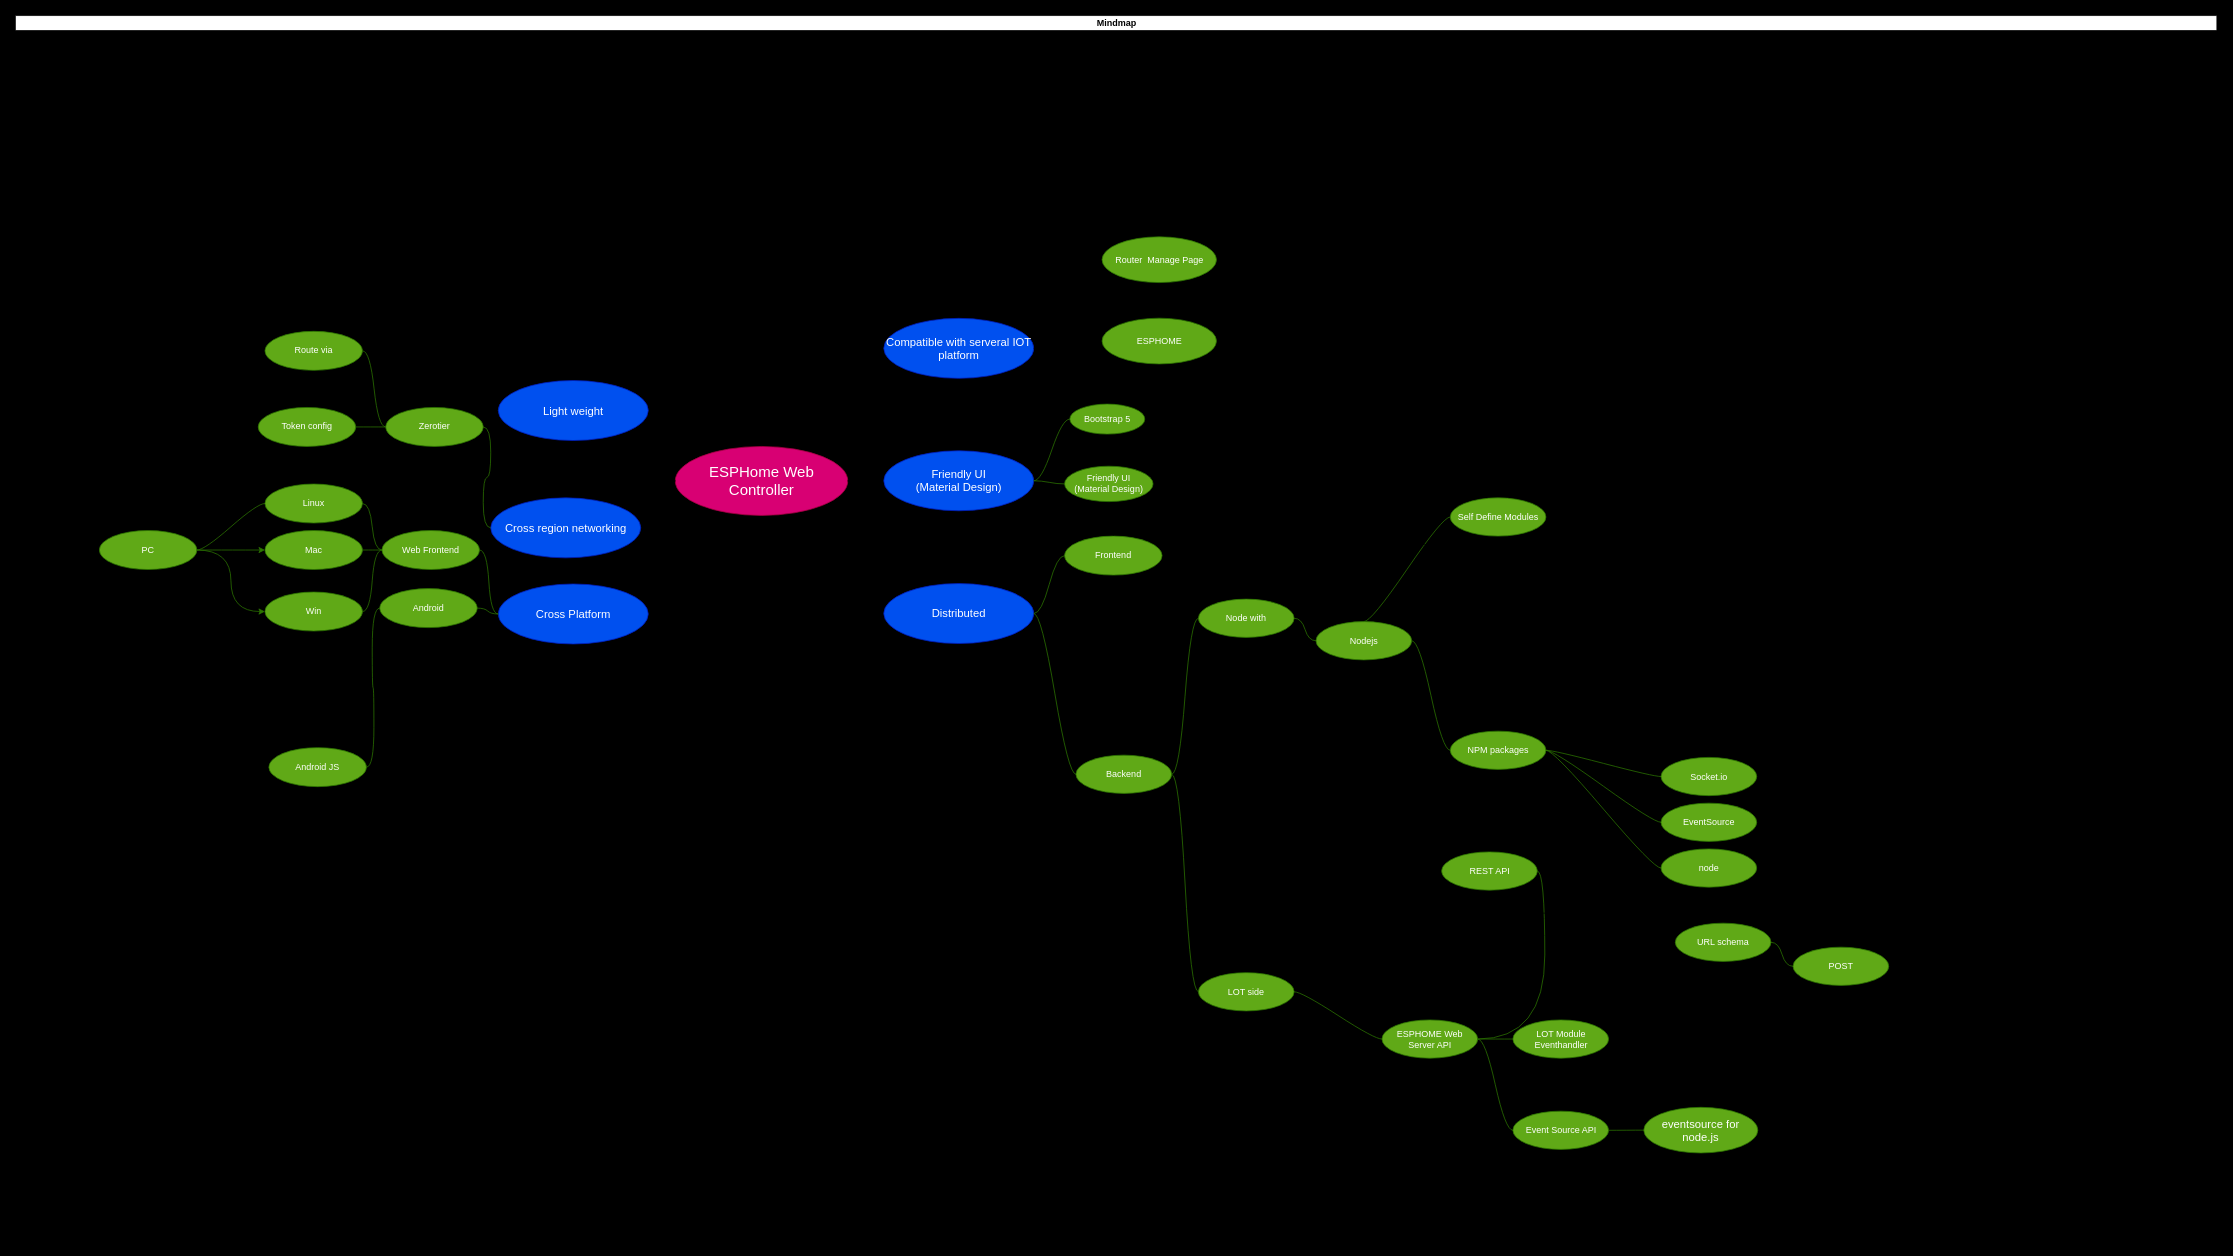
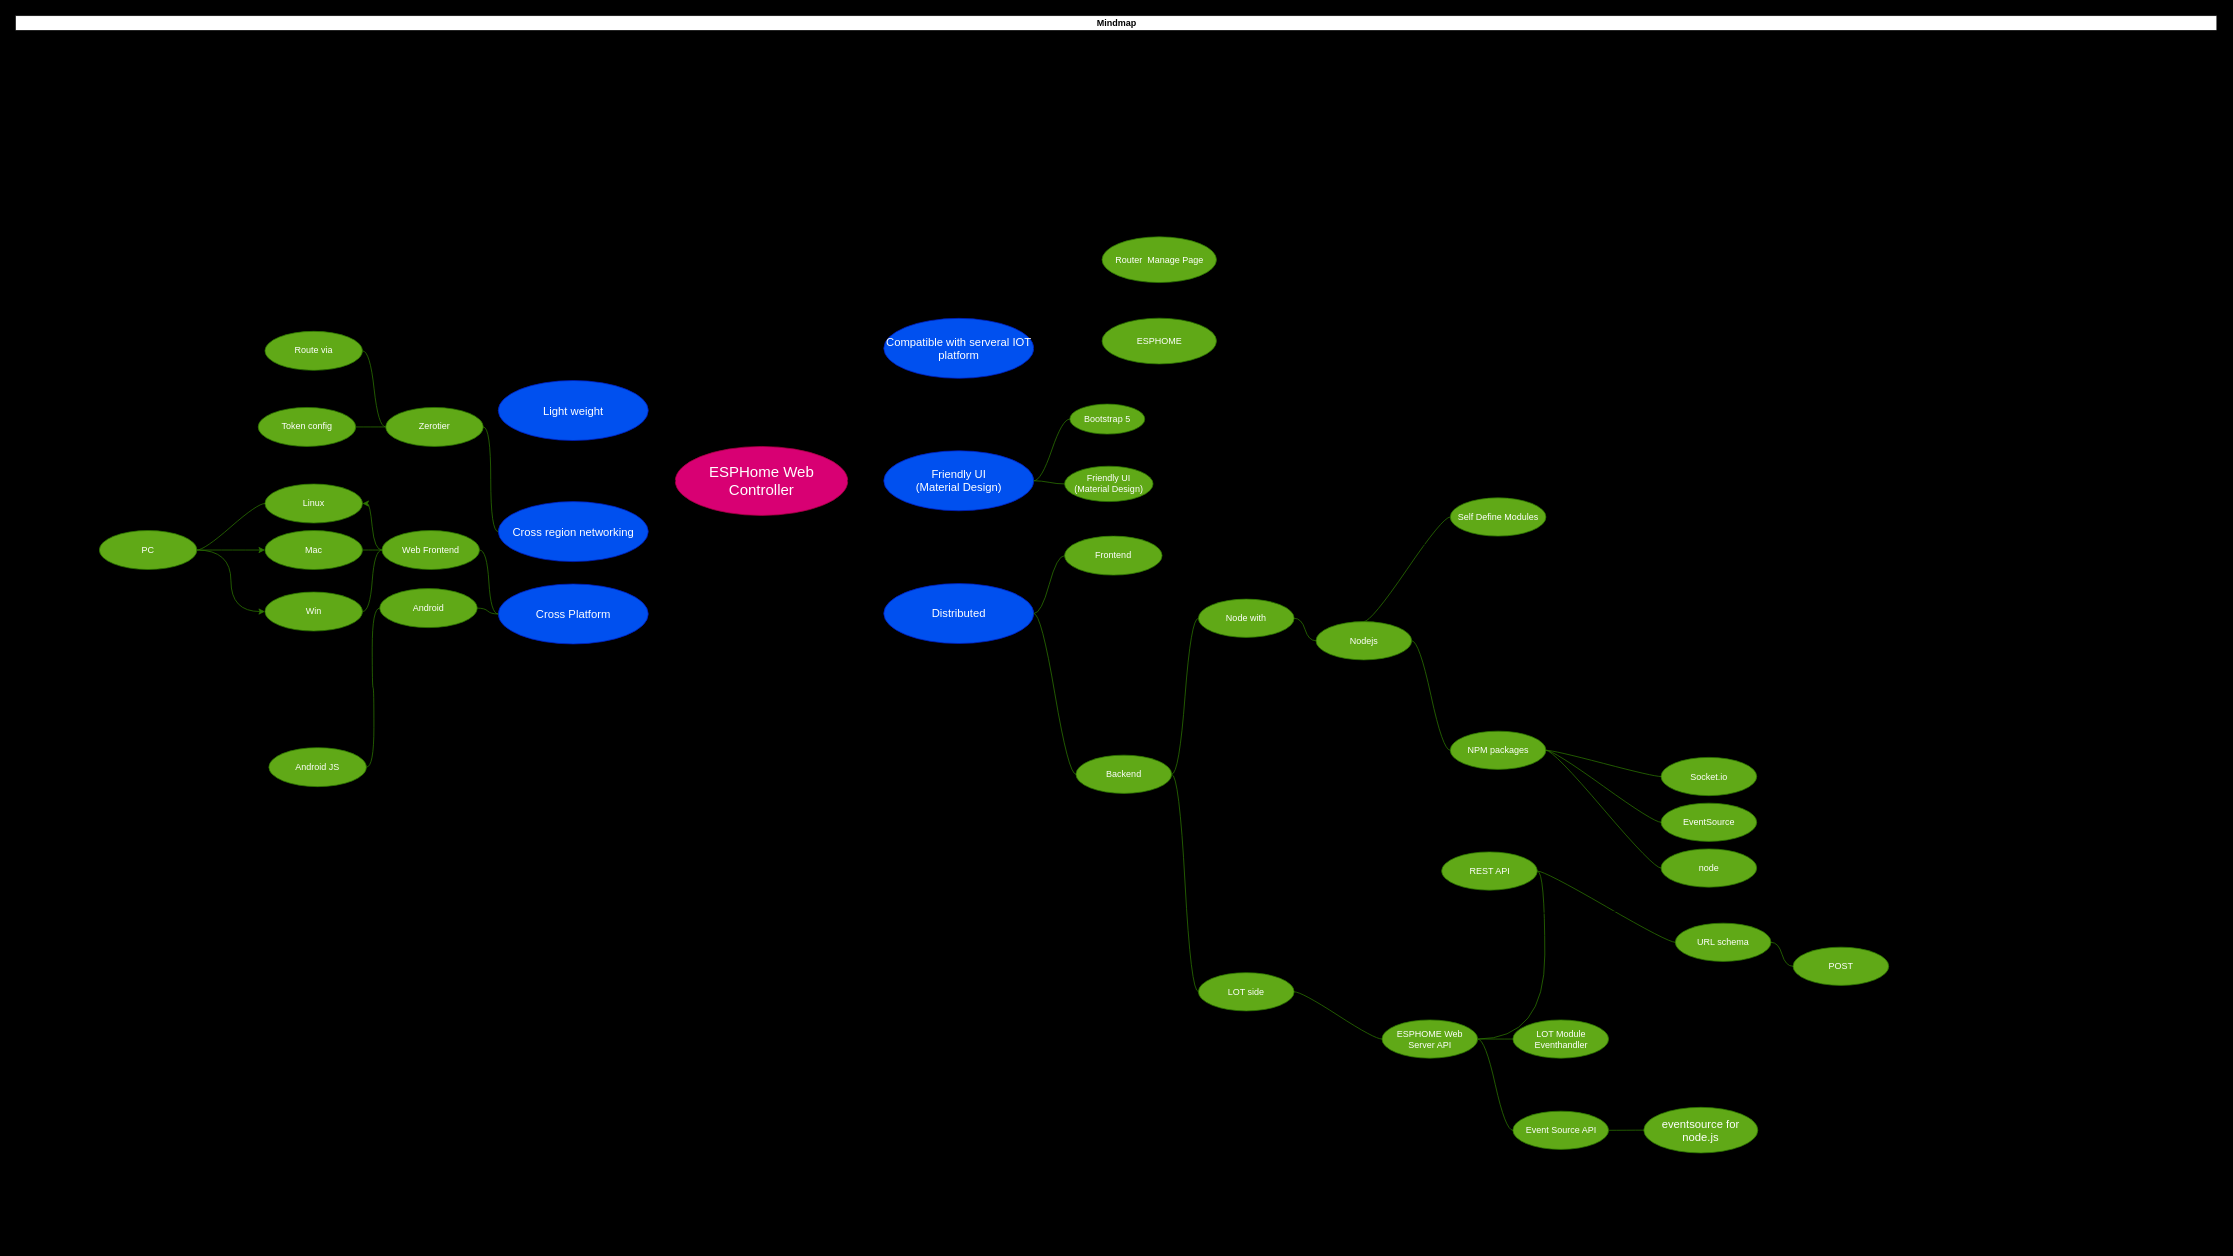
- <mxCell id="24" value="" style="edgeStyle=entityRelationEdgeStyle;html=1;startArrow=none;endArrow=none;segment=10;curved=1;fillColor=#60a917;strokeColor=#2D7600;" parent="2" source="23" target="25" edge="1"><mxGeometry relative="1" as="geometry"><mxPoint x="-707.25" y="-239.45" as="sourcePoint" /></mxGeometry></mxCell>
+ <mxCell id="24" value="" style="edgeStyle=entityRelationEdgeStyle;html=1;startArrow=none;endArrow=classic;segment=10;curved=1;fillColor=#60a917;strokeColor=#2D7600;" parent="2" source="23" target="25" edge="1"><mxGeometry relative="1" as="geometry"><mxPoint x="-707.25" y="-239.45" as="sourcePoint" /></mxGeometry></mxCell>
- <mxCell id="9" value="Cross region networking" style="ellipse;whiteSpace=wrap;html=1;align=center;treeFolding=1;treeMoving=1;newEdgeStyle={&quot;edgeStyle&quot;:&quot;entityRelationEdgeStyle&quot;,&quot;startArrow&quot;:&quot;none&quot;,&quot;endArrow&quot;:&quot;none&quot;,&quot;segment&quot;:10,&quot;curved&quot;:1};shadow=0;labelBackgroundColor=#;fillColor=#0050ef;fontColor=#ffffff;strokeColor=#001DBC;flipH=1;flipV=1;aspect=fixed;fontSize=15;" parent="2" vertex="1"><mxGeometry x="633.75" y="643" width="200" height="80" as="geometry" /></mxCell>
+ <mxCell id="9" value="Cross region networking" style="ellipse;whiteSpace=wrap;html=1;align=center;treeFolding=1;treeMoving=1;newEdgeStyle={&quot;edgeStyle&quot;:&quot;entityRelationEdgeStyle&quot;,&quot;startArrow&quot;:&quot;none&quot;,&quot;endArrow&quot;:&quot;none&quot;,&quot;segment&quot;:10,&quot;curved&quot;:1};shadow=0;labelBackgroundColor=#;fillColor=#0050ef;fontColor=#ffffff;strokeColor=#001DBC;flipH=1;flipV=1;aspect=fixed;fontSize=15;" parent="2" vertex="1"><mxGeometry x="643.75" y="648" width="200" height="80" as="geometry" /></mxCell>
+ <mxCell id="59" value="" style="edgeStyle=entityRelationEdgeStyle;html=1;startArrow=none;endArrow=none;segment=10;curved=1;fontSize=12;fillColor=#60a917;strokeColor=#2D7600;fontColor=#ffffff;shadow=0;labelBackgroundColor=#;" parent="2" source="58" target="60" edge="1"><mxGeometry relative="1" as="geometry"><mxPoint x="689.5" y="315.15" as="sourcePoint" /></mxGeometry></mxCell>
